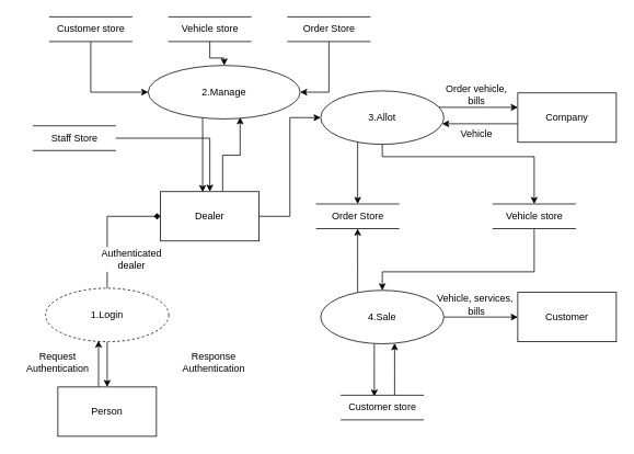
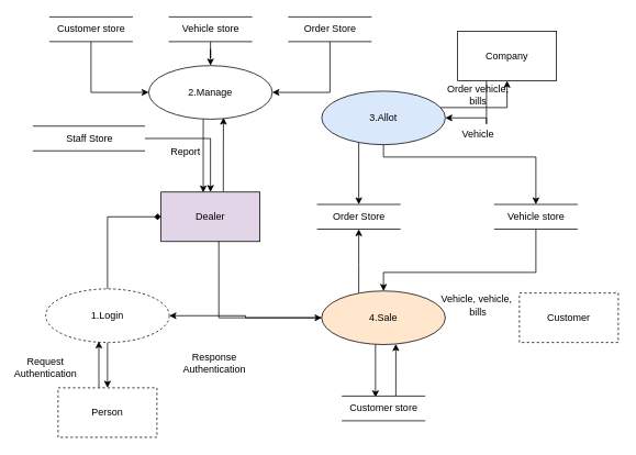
- <mxCell id="25" value="2.Manage" style="ellipse;whiteSpace=wrap;html=1;" parent="1" vertex="1"><mxGeometry x="180" y="79.1" width="185" height="65" as="geometry" /></mxCell>
+ <mxCell id="25" value="2.Manage" style="ellipse;whiteSpace=wrap;html=1;" parent="1" vertex="1"><mxGeometry x="180" y="79.1" width="150" height="65" as="geometry" /></mxCell>
- <mxCell id="11" value="3.Allot" style="ellipse;whiteSpace=wrap;html=1;" parent="1" vertex="1"><mxGeometry x="390" y="110" width="150" height="65" as="geometry" /></mxCell>
+ <mxCell id="11" value="3.Allot" style="ellipse;whiteSpace=wrap;html=1;fillColor=#dae8fc;" parent="1" vertex="1"><mxGeometry x="390" y="110" width="150" height="65" as="geometry" /></mxCell>
- <mxCell id="17" value="Company" style="rounded=0;whiteSpace=wrap;html=1;" parent="1" vertex="1"><mxGeometry x="630" y="112.5" width="120" height="60" as="geometry" /></mxCell>
+ <mxCell id="17" value="Company" style="rounded=0;whiteSpace=wrap;html=1;" parent="1" vertex="1"><mxGeometry x="555" y="37.5" width="120" height="60" as="geometry" /></mxCell>
- <mxCell id="7" value="Staff Store" style="html=1;dashed=0;whitespace=wrap;shape=partialRectangle;right=0;left=0;" parent="1" vertex="1"><mxGeometry x="40" y="152.5" width="100" height="30" as="geometry" /></mxCell>
+ <mxCell id="7" value="Staff Store" style="html=1;dashed=0;whitespace=wrap;shape=partialRectangle;right=0;left=0;" parent="1" vertex="1"><mxGeometry x="40" y="152.5" width="135" height="30" as="geometry" /></mxCell>
+ <mxCell id="43" value="Report" style="text;html=1;strokeColor=none;fillColor=none;align=center;verticalAlign=middle;whiteSpace=wrap;rounded=0;" parent="1" vertex="1"><mxGeometry x="205" y="175" width="40" height="17.5" as="geometry" /></mxCell>
- <mxCell id="2" style="edgeStyle=orthogonalEdgeStyle;rounded=0;orthogonalLoop=1;jettySize=auto;html=1;entryX=0;entryY=0.5;entryDx=0;entryDy=0;" parent="1" source="4" target="11" edge="1"><mxGeometry relative="1" as="geometry" /></mxCell>
- <mxCell id="4" value="Dealer" style="rounded=0;whiteSpace=wrap;html=1;" parent="1" vertex="1"><mxGeometry x="195" y="232.5" width="120" height="60" as="geometry" /></mxCell>
+ <mxCell id="4" value="Dealer" style="rounded=0;whiteSpace=wrap;html=1;fillColor=#e1d5e7;" parent="1" vertex="1"><mxGeometry x="195" y="232.5" width="120" height="60" as="geometry" /></mxCell>
- <mxCell id="42" value="Authenticated dealer" style="text;html=1;strokeColor=none;fillColor=default;align=center;verticalAlign=middle;whiteSpace=wrap;rounded=0;" parent="1" vertex="1"><mxGeometry x="110" y="300" width="100" height="30" as="geometry" /></mxCell>
+ <mxCell id="5" style="edgeStyle=orthogonalEdgeStyle;rounded=0;orthogonalLoop=1;jettySize=auto;html=1;entryX=0;entryY=0.5;entryDx=0;entryDy=0;exitX=0.584;exitY=0.991;exitDx=0;exitDy=0;exitPerimeter=0;" parent="1" source="4" target="15" edge="1"><mxGeometry relative="1" as="geometry"><mxPoint x="265" y="295" as="sourcePoint" /><Array as="points"><mxPoint x="265" y="385" /></Array></mxGeometry></mxCell>
- <mxCell id="36" value="Vehicle, services,&amp;nbsp; bills" style="text;html=1;strokeColor=none;fillColor=none;align=center;verticalAlign=middle;whiteSpace=wrap;rounded=0;" parent="1" vertex="1"><mxGeometry x="530" y="360" width="100" height="20" as="geometry" /></mxCell>
+ <mxCell id="36" value="Vehicle, vehicle,&amp;nbsp; bills" style="text;html=1;strokeColor=none;fillColor=none;align=center;verticalAlign=middle;whiteSpace=wrap;rounded=0;" parent="1" vertex="1"><mxGeometry x="530" y="360" width="100" height="20" as="geometry" /></mxCell>
- <mxCell id="15" value="4.Sale" style="ellipse;whiteSpace=wrap;html=1;" parent="1" vertex="1"><mxGeometry x="390" y="352.5" width="150" height="65" as="geometry" /></mxCell>
+ <mxCell id="15" value="4.Sale" style="ellipse;whiteSpace=wrap;html=1;fillColor=#ffe6cc;" parent="1" vertex="1"><mxGeometry x="390" y="352.5" width="150" height="65" as="geometry" /></mxCell>
- <mxCell id="12" style="edgeStyle=orthogonalEdgeStyle;rounded=0;orthogonalLoop=1;jettySize=auto;html=1;entryX=0;entryY=0.5;entryDx=0;entryDy=0;" parent="1" source="15" target="20" edge="1"><mxGeometry relative="1" as="geometry" /></mxCell>
+ <mxCell id="12" style="edgeStyle=orthogonalEdgeStyle;rounded=0;orthogonalLoop=1;jettySize=auto;html=1;" parent="1" source="15" target="39" edge="1"><mxGeometry relative="1" as="geometry" /></mxCell>
- <mxCell id="20" value="Customer" style="rounded=0;whiteSpace=wrap;html=1;" parent="1" vertex="1"><mxGeometry x="630" y="355" width="120" height="60" as="geometry" /></mxCell>
+ <mxCell id="20" value="Customer" style="rounded=0;whiteSpace=wrap;html=1;dashed=1;" parent="1" vertex="1"><mxGeometry x="630" y="355" width="120" height="60" as="geometry" /></mxCell>
- <mxCell id="32" value="Request Authentication" style="text;html=1;strokeColor=none;fillColor=none;align=center;verticalAlign=middle;whiteSpace=wrap;rounded=0;" parent="1" vertex="1"><mxGeometry x="20" y="430" width="100" height="20" as="geometry" /></mxCell>
+ <mxCell id="32" value="Request Authentication" style="text;html=1;strokeColor=none;fillColor=none;align=center;verticalAlign=middle;whiteSpace=wrap;rounded=0;" parent="1" vertex="1"><mxGeometry x="5" y="435" width="100" height="20" as="geometry" /></mxCell>
- <mxCell id="41" value="Person" style="rounded=0;whiteSpace=wrap;html=1;" parent="1" vertex="1"><mxGeometry x="70" y="470" width="120" height="60" as="geometry" /></mxCell>
+ <mxCell id="41" value="Person" style="rounded=0;whiteSpace=wrap;html=1;dashed=1;" parent="1" vertex="1"><mxGeometry x="70" y="470" width="120" height="60" as="geometry" /></mxCell>
